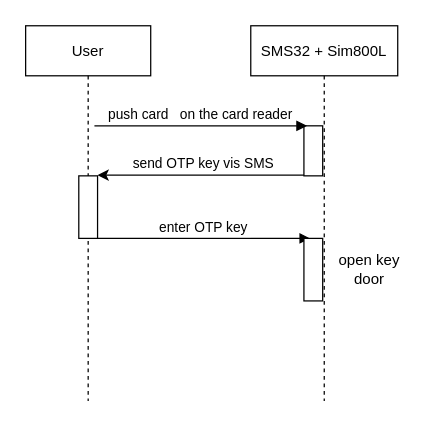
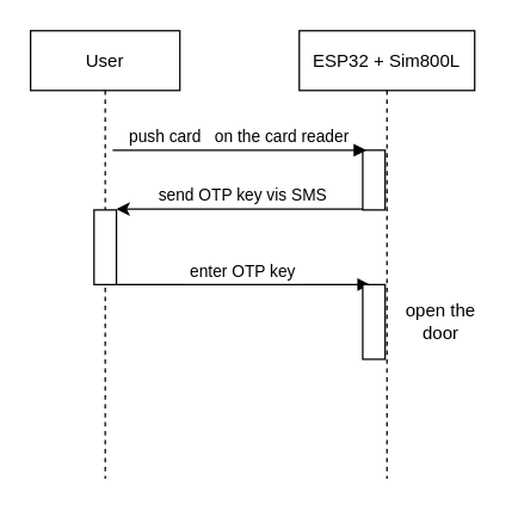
- <mxCell id="6" value="SMS32 + Sim800L" style="shape=umlLifeline;perimeter=lifelinePerimeter;container=1;collapsible=0;recursiveResize=0;rounded=0;shadow=0;strokeWidth=1;" parent="1" vertex="1"><mxGeometry x="200" y="20" width="117.5" height="300" as="geometry" /></mxCell>
+ <mxCell id="6" value="ESP32 + Sim800L" style="shape=umlLifeline;perimeter=lifelinePerimeter;container=1;collapsible=0;recursiveResize=0;rounded=0;shadow=0;strokeWidth=1;" parent="1" vertex="1"><mxGeometry x="200" y="20" width="117.5" height="300" as="geometry" /></mxCell>
- <mxCell id="9" value="open key door" style="text;html=1;strokeColor=none;fillColor=none;align=center;verticalAlign=middle;whiteSpace=wrap;rounded=0;" vertex="1" parent="6"><mxGeometry x="65" y="180" width="60" height="30" as="geometry" /></mxCell>
+ <mxCell id="9" value="open the door" style="text;html=1;strokeColor=none;fillColor=none;align=center;verticalAlign=middle;whiteSpace=wrap;rounded=0;" vertex="1" parent="6"><mxGeometry x="65" y="180" width="60" height="30" as="geometry" /></mxCell>
